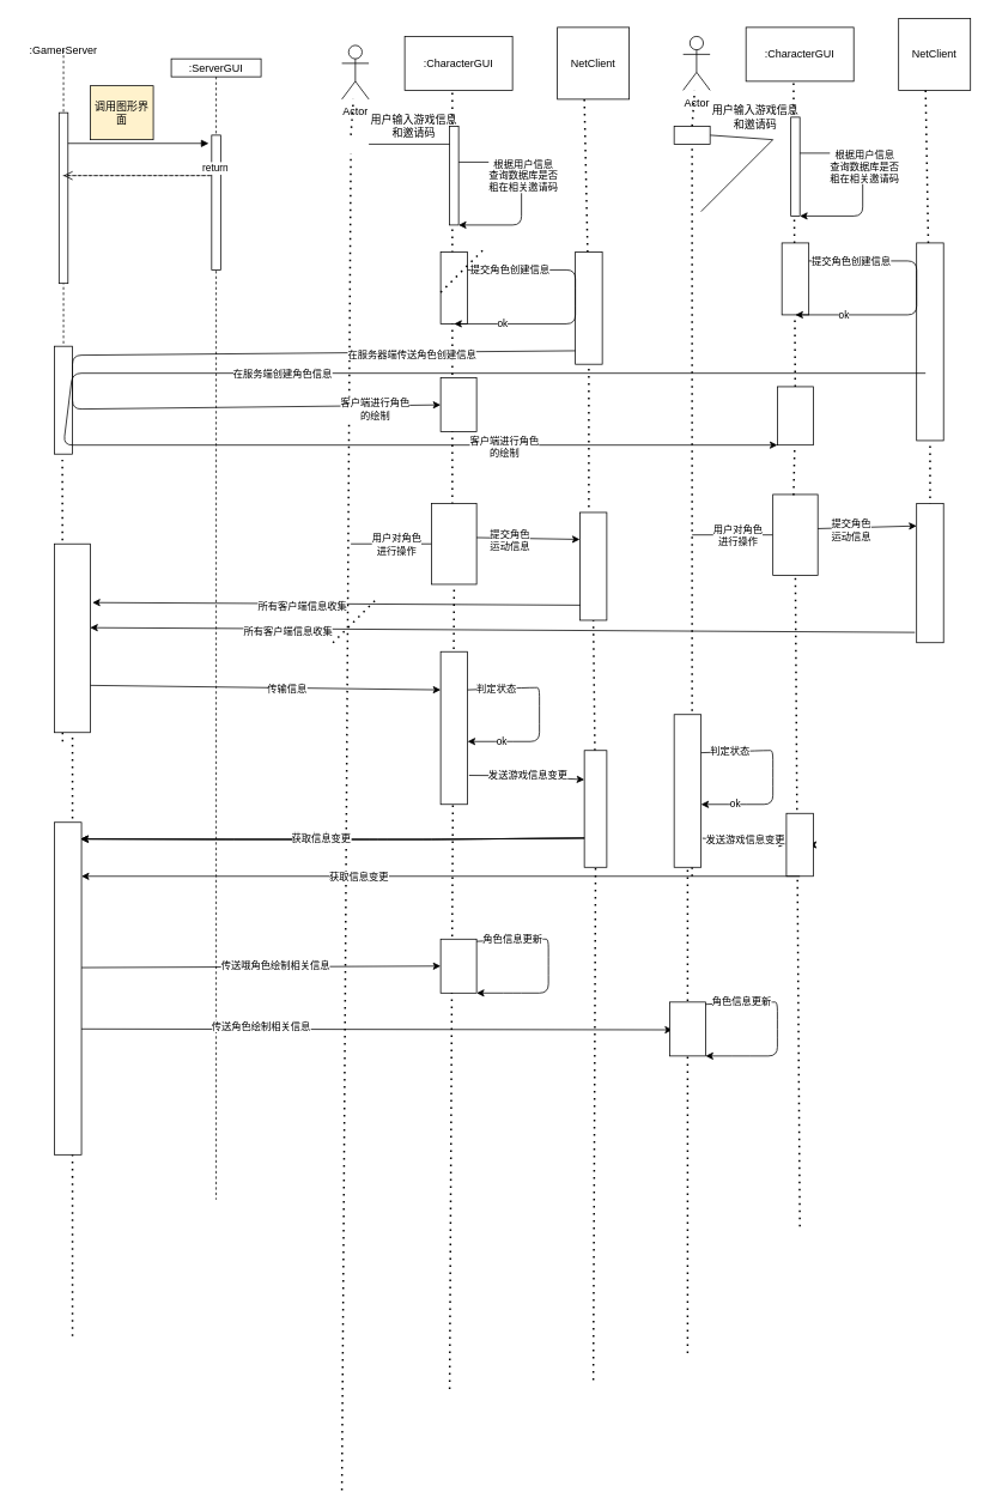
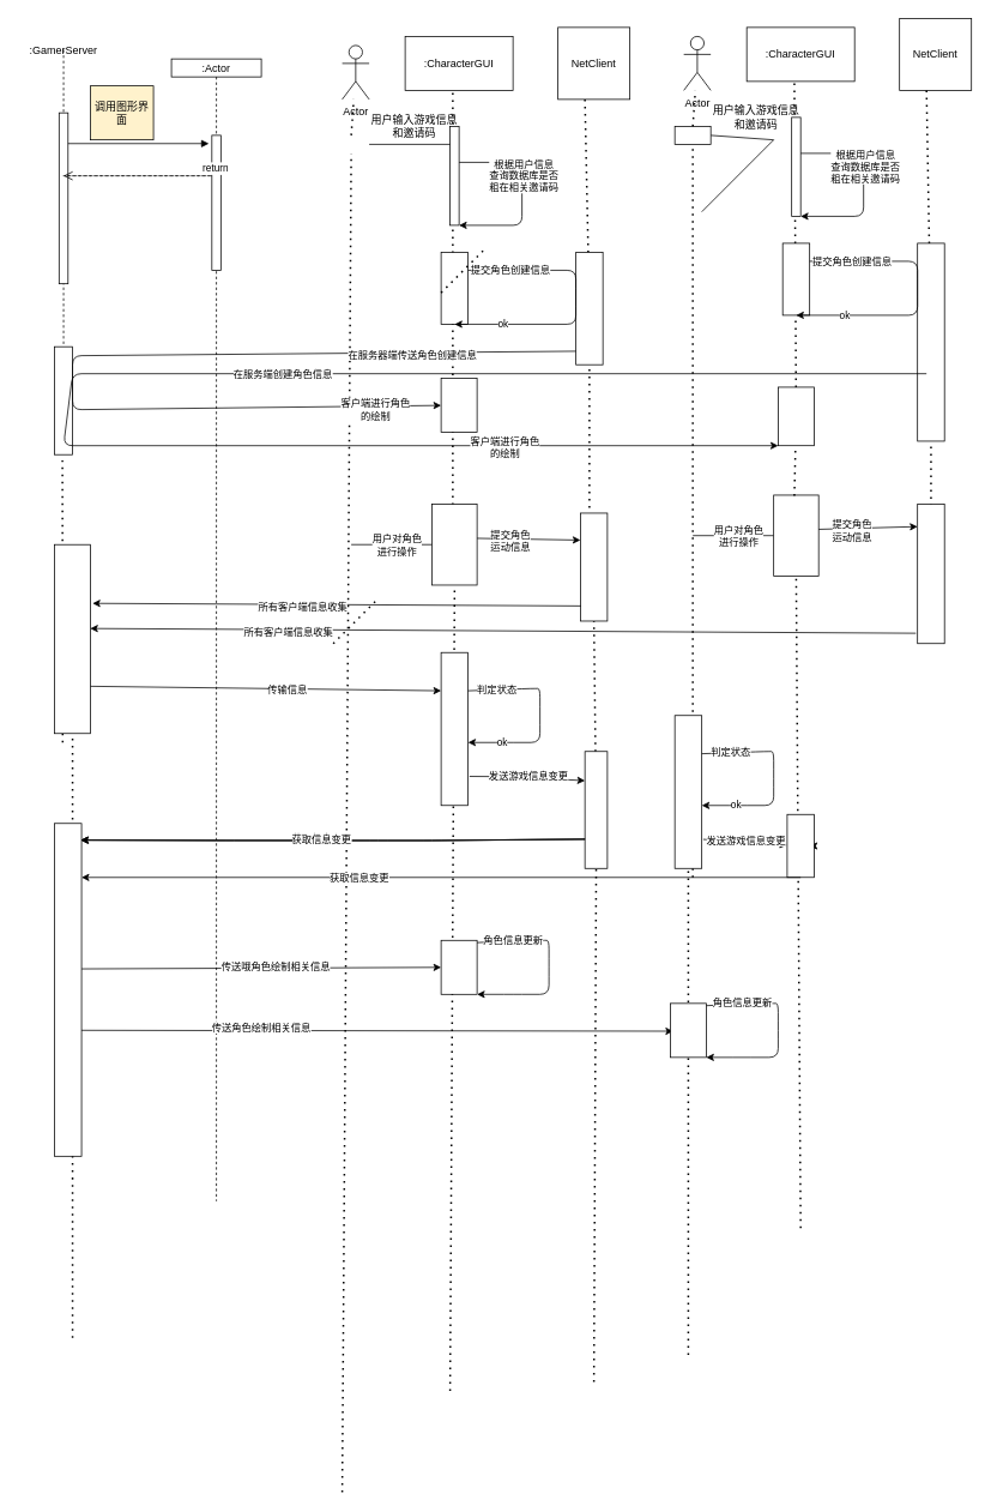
- <mxCell id="4" value=":ServerGUI" style="shape=umlLifeline;perimeter=lifelinePerimeter;container=1;collapsible=0;recursiveResize=0;rounded=0;shadow=0;strokeWidth=1;size=20;" parent="1" vertex="1"><mxGeometry x="190" y="65" width="100" height="1270" as="geometry" /></mxCell>
+ <mxCell id="4" value=":Actor" style="shape=umlLifeline;perimeter=lifelinePerimeter;container=1;collapsible=0;recursiveResize=0;rounded=0;shadow=0;strokeWidth=1;size=20;" parent="1" vertex="1"><mxGeometry x="190" y="65" width="100" height="1270" as="geometry" /></mxCell>
